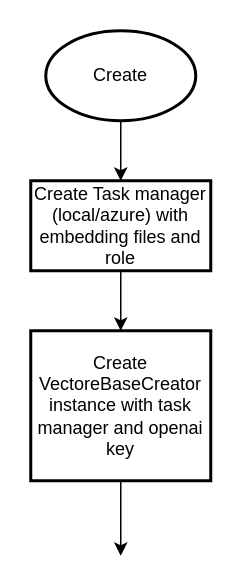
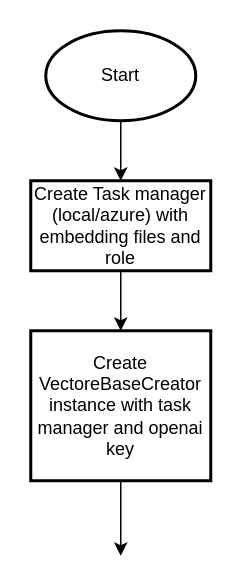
- <mxCell id="2" value="Create" style="strokeWidth=2;html=1;shape=mxgraph.flowchart.start_1;whiteSpace=wrap;" vertex="1" parent="1"><mxGeometry x="30" y="20" width="100" height="60" as="geometry" /></mxCell>
+ <mxCell id="2" value="Start" style="strokeWidth=2;html=1;shape=mxgraph.flowchart.start_1;whiteSpace=wrap;" vertex="1" parent="1"><mxGeometry x="30" y="20" width="100" height="60" as="geometry" /></mxCell>
